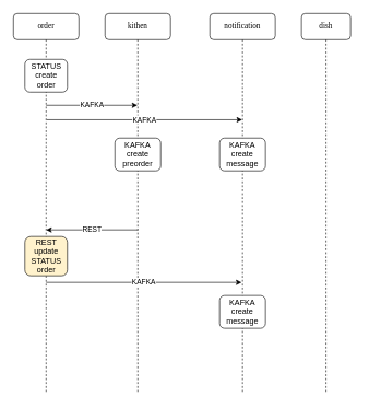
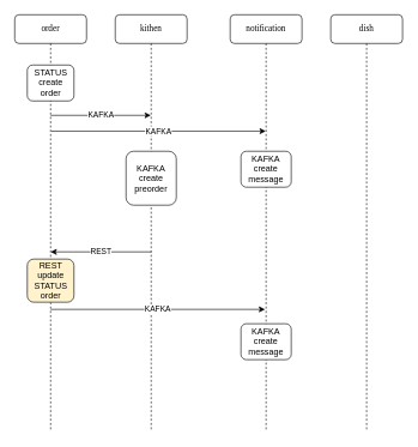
- <mxCell id="3" value="KAFKA&lt;br&gt;create&lt;br&gt;preorder" style="rounded=1;whiteSpace=wrap;html=1;" vertex="1" parent="2"><mxGeometry x="15" y="190" width="70" height="50" as="geometry" /></mxCell>
+ <mxCell id="3" value="KAFKA&lt;br&gt;create&lt;br&gt;preorder" style="rounded=1;whiteSpace=wrap;html=1;" vertex="1" parent="2"><mxGeometry x="15" y="190" width="70" height="75" as="geometry" /></mxCell>
- <mxCell id="8" value="dish" style="shape=umlLifeline;perimeter=lifelinePerimeter;whiteSpace=wrap;html=1;container=1;collapsible=0;recursiveResize=0;outlineConnect=0;rounded=1;shadow=0;comic=0;labelBackgroundColor=none;strokeWidth=1;fontFamily=Verdana;fontSize=12;align=center;" parent="1" vertex="1"><mxGeometry x="460" y="20" width="75" height="580" as="geometry" /></mxCell>
+ <mxCell id="8" value="dish" style="shape=umlLifeline;perimeter=lifelinePerimeter;whiteSpace=wrap;html=1;container=1;collapsible=0;recursiveResize=0;outlineConnect=0;rounded=1;shadow=0;comic=0;labelBackgroundColor=none;strokeWidth=1;fontFamily=Verdana;fontSize=12;align=center;" parent="1" vertex="1"><mxGeometry x="460" y="20" width="100" height="580" as="geometry" /></mxCell>
